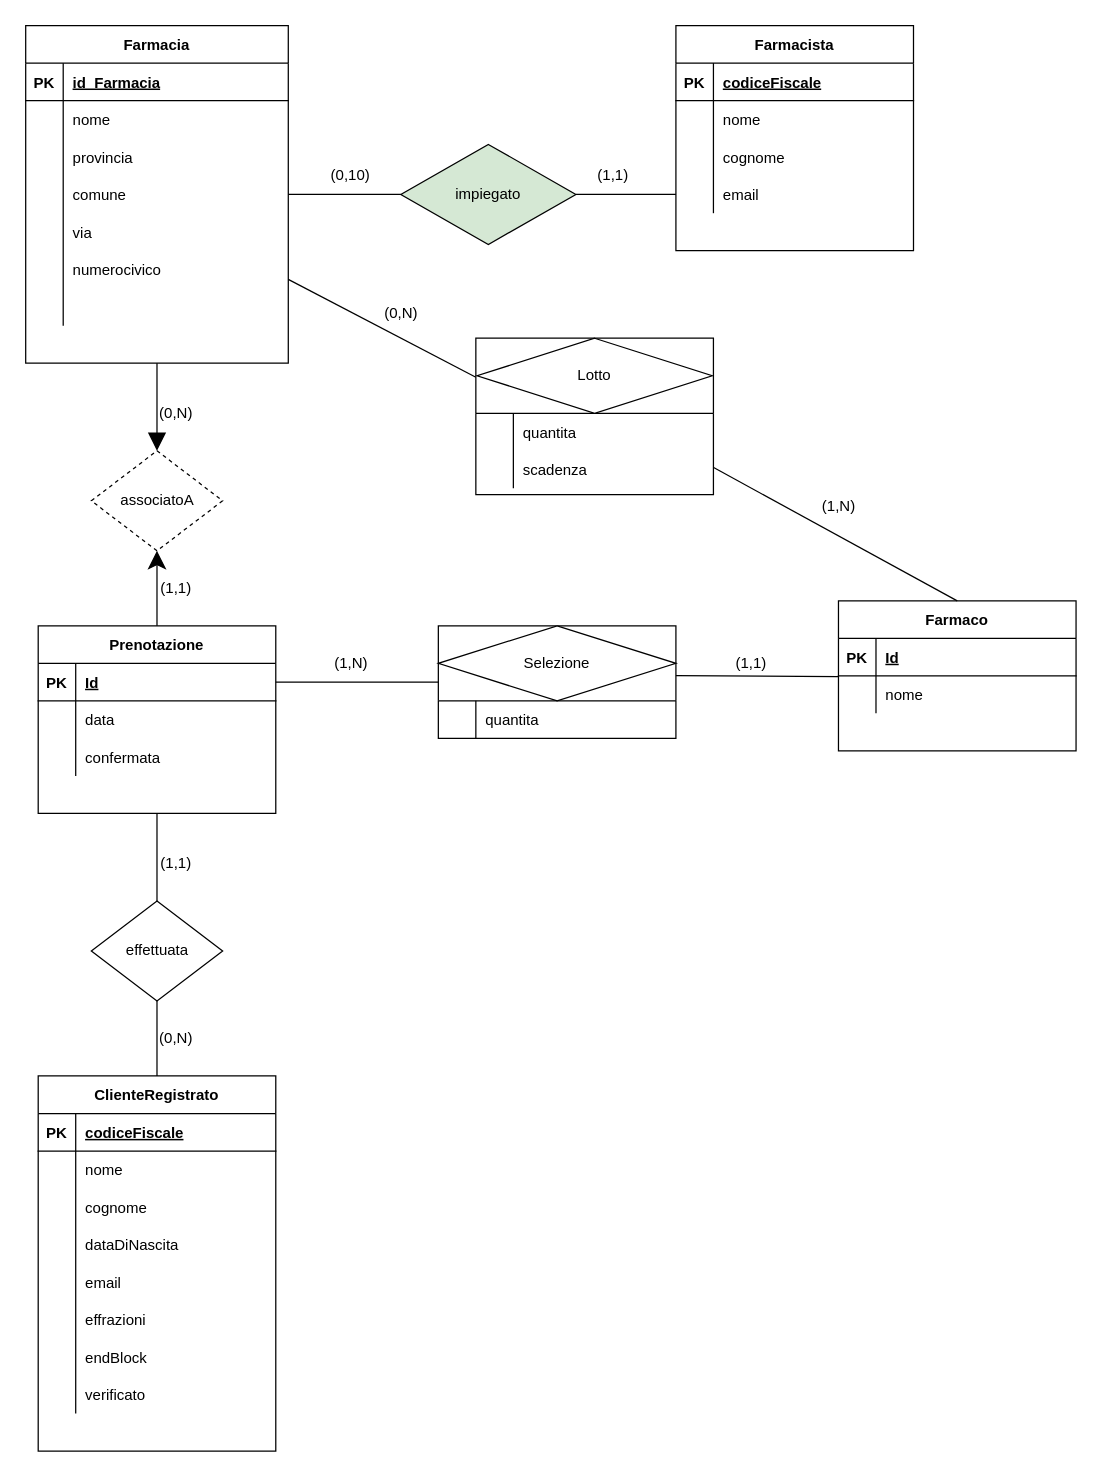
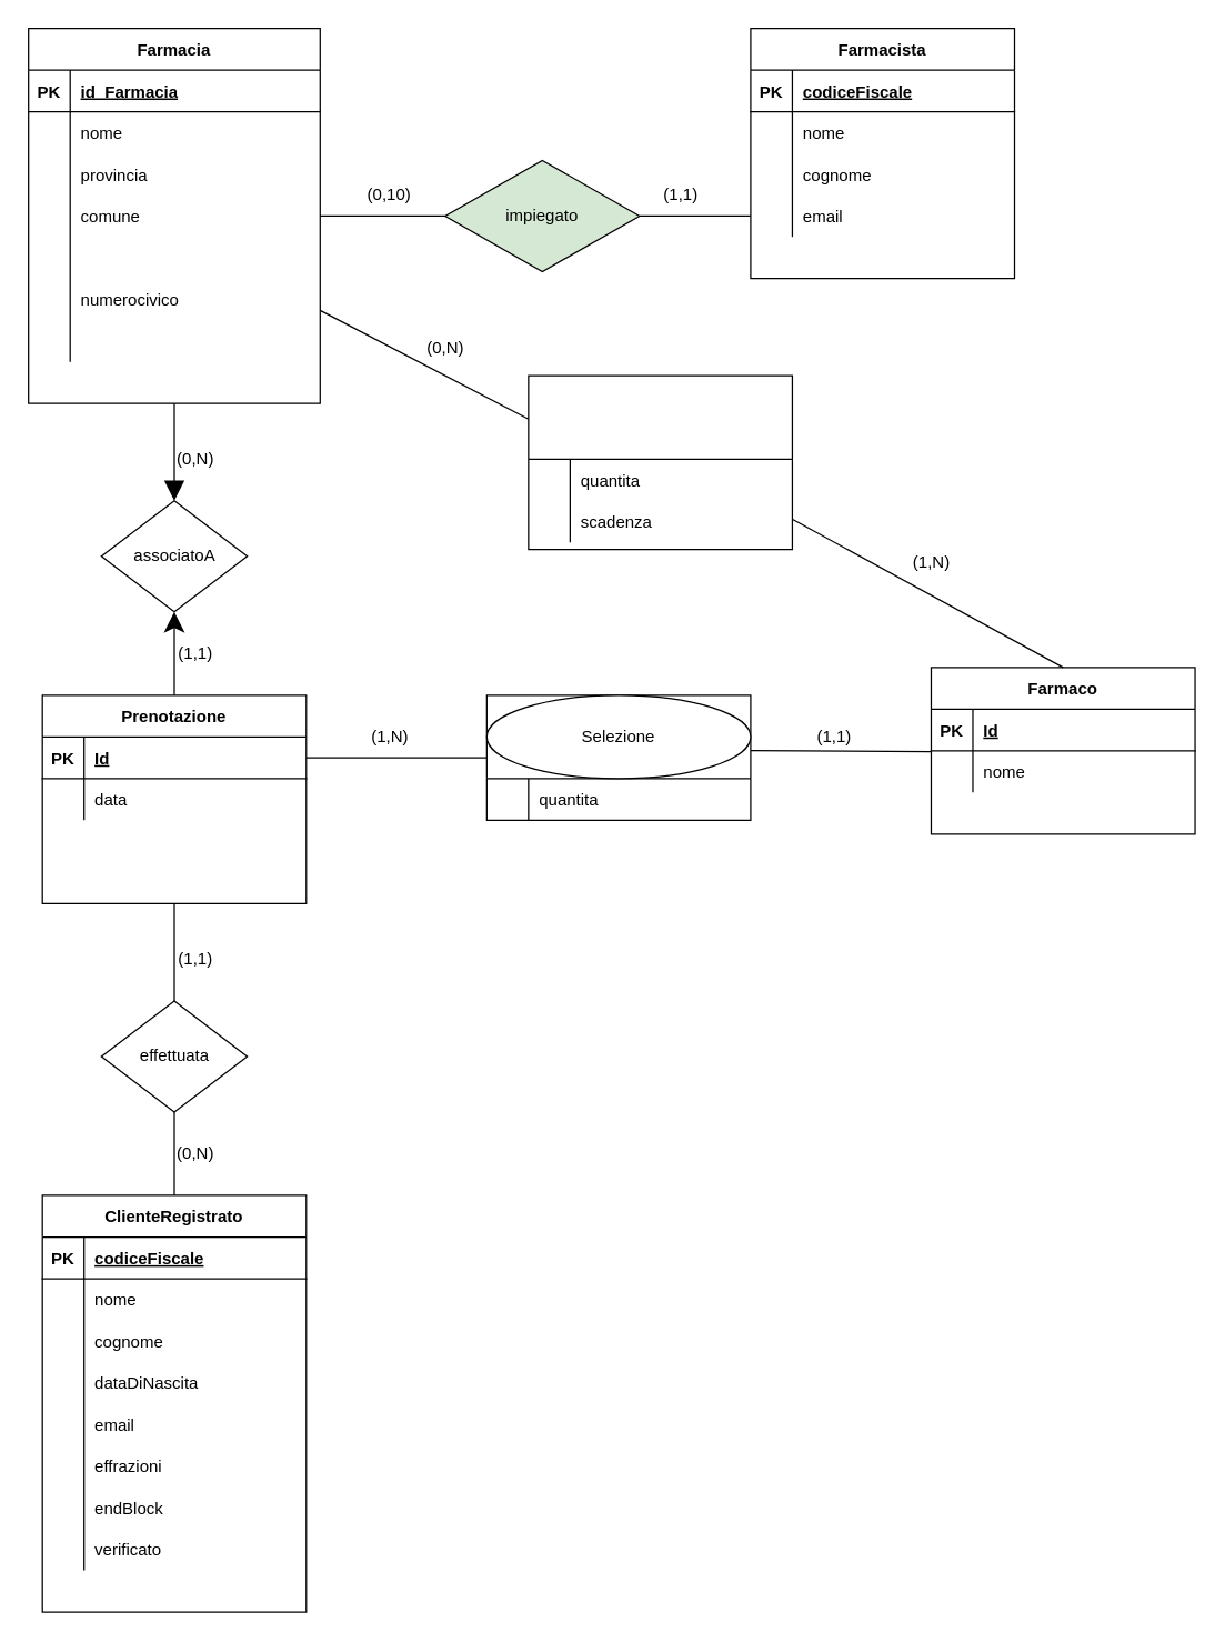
- <mxCell id="17" value="via" style="shape=partialRectangle;overflow=hidden;connectable=0;fillColor=none;top=0;left=0;bottom=0;right=0;align=left;spacingLeft=6;" parent="15" vertex="1"><mxGeometry x="30" width="180" height="30" as="geometry" /></mxCell>
- <mxCell id="110" value="Lotto" style="rhombus;whiteSpace=wrap;html=1;" parent="1" vertex="1"><mxGeometry x="381" y="270" width="188" height="60" as="geometry" /></mxCell>
- <mxCell id="52" value="associatoA" style="rhombus;whiteSpace=wrap;html=1;dashed=1;" parent="1" vertex="1"><mxGeometry x="72.5" y="360" width="105" height="80" as="geometry" /></mxCell>
+ <mxCell id="52" value="associatoA" style="rhombus;whiteSpace=wrap;html=1;" parent="1" vertex="1"><mxGeometry x="72.5" y="360" width="105" height="80" as="geometry" /></mxCell>
- <mxCell id="91" value="Selezione" style="rhombus;whiteSpace=wrap;html=1;" parent="1" vertex="1"><mxGeometry x="350" y="500" width="190" height="60" as="geometry" /></mxCell>
+ <mxCell id="91" value="Selezione" style="ellipse;whiteSpace=wrap;html=1;" parent="1" vertex="1"><mxGeometry x="350" y="500" width="190" height="60" as="geometry" /></mxCell>
- <mxCell id="51" value="confermata" style="shape=partialRectangle;overflow=hidden;connectable=0;fillColor=none;top=0;left=0;bottom=0;right=0;align=left;spacingLeft=6;" parent="49" vertex="1"><mxGeometry x="30" width="160" height="30" as="geometry" /></mxCell>
